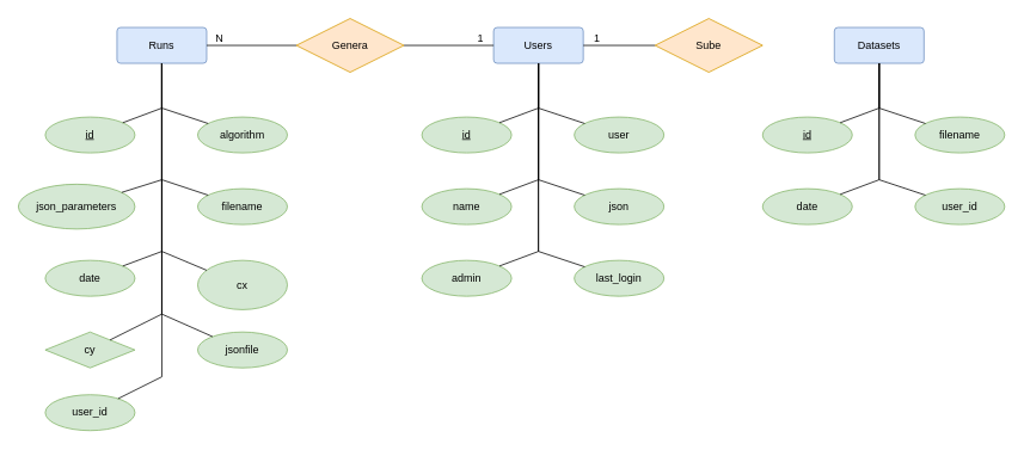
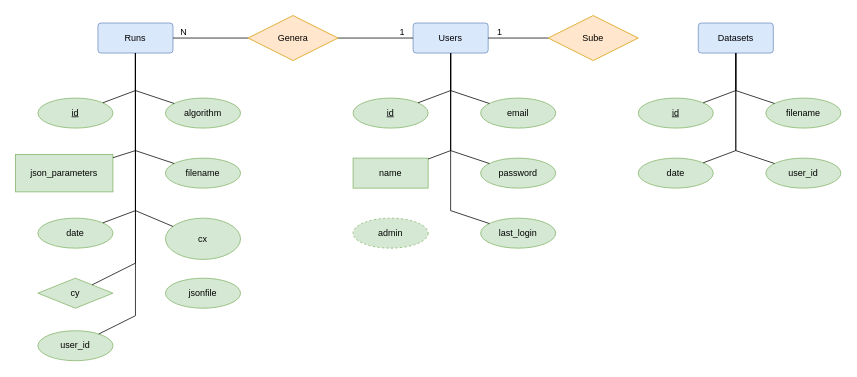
- <mxCell id="15" value="user" style="ellipse;whiteSpace=wrap;html=1;align=center;fillColor=#d5e8d4;strokeColor=#82b366;" vertex="1" parent="1"><mxGeometry x="640" y="130" width="100" height="40" as="geometry" /></mxCell>
+ <mxCell id="15" value="email" style="ellipse;whiteSpace=wrap;html=1;align=center;fillColor=#d5e8d4;strokeColor=#82b366;" vertex="1" parent="1"><mxGeometry x="640" y="130" width="100" height="40" as="geometry" /></mxCell>
- <mxCell id="34" value="json_parameters" style="ellipse;whiteSpace=wrap;html=1;align=center;fillColor=#d5e8d4;strokeColor=#82b366;" vertex="1" parent="1"><mxGeometry x="20" y="205" width="130" height="50" as="geometry" /></mxCell>
+ <mxCell id="34" value="json_parameters" style="whiteSpace=wrap;html=1;align=center;fillColor=#d5e8d4;strokeColor=#82b366;rounded=0;" vertex="1" parent="1"><mxGeometry x="20" y="205" width="130" height="50" as="geometry" /></mxCell>
- <mxCell id="14" value="name" style="ellipse;whiteSpace=wrap;html=1;align=center;fillColor=#d5e8d4;strokeColor=#82b366;" vertex="1" parent="1"><mxGeometry x="470" y="210" width="100" height="40" as="geometry" /></mxCell>
+ <mxCell id="14" value="name" style="whiteSpace=wrap;html=1;align=center;fillColor=#d5e8d4;strokeColor=#82b366;rounded=0;" vertex="1" parent="1"><mxGeometry x="470" y="210" width="100" height="40" as="geometry" /></mxCell>
- <mxCell id="16" value="json" style="ellipse;whiteSpace=wrap;html=1;align=center;fillColor=#d5e8d4;strokeColor=#82b366;" vertex="1" parent="1"><mxGeometry x="640" y="210" width="100" height="40" as="geometry" /></mxCell>
+ <mxCell id="16" value="password" style="ellipse;whiteSpace=wrap;html=1;align=center;fillColor=#d5e8d4;strokeColor=#82b366;" vertex="1" parent="1"><mxGeometry x="640" y="210" width="100" height="40" as="geometry" /></mxCell>
- <mxCell id="22" value="" style="endArrow=none;html=1;rounded=0;" edge="1" parent="1" source="2" target="17"><mxGeometry width="50" height="50" relative="1" as="geometry"><mxPoint x="530" y="40" as="sourcePoint" /><mxPoint x="580" y="-10" as="targetPoint" /><Array as="points"><mxPoint x="600" y="280" /></Array></mxGeometry></mxCell>
- <mxCell id="17" value="admin" style="ellipse;whiteSpace=wrap;html=1;align=center;fillColor=#d5e8d4;strokeColor=#82b366;" vertex="1" parent="1"><mxGeometry x="470" y="290" width="100" height="40" as="geometry" /></mxCell>
+ <mxCell id="17" value="admin" style="ellipse;whiteSpace=wrap;html=1;align=center;fillColor=#d5e8d4;strokeColor=#82b366;dashed=1;" vertex="1" parent="1"><mxGeometry x="470" y="290" width="100" height="40" as="geometry" /></mxCell>
- <mxCell id="48" value="" style="endArrow=none;html=1;rounded=0;" edge="1" parent="1" source="46" target="10"><mxGeometry width="50" height="50" relative="1" as="geometry"><mxPoint x="190" y="540" as="sourcePoint" /><mxPoint x="240" y="490" as="targetPoint" /><Array as="points"><mxPoint x="180" y="350" /></Array></mxGeometry></mxCell>
